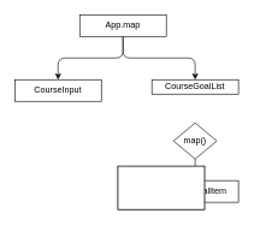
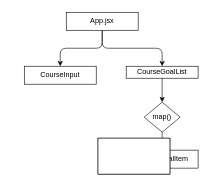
- <mxCell id="4" value="App.map" style="whiteSpace=wrap;html=1;" parent="1" vertex="1"><mxGeometry x="110" y="20" width="120" height="30" as="geometry" /></mxCell>
+ <mxCell id="4" value="App.jsx" style="whiteSpace=wrap;html=1;" parent="1" vertex="1"><mxGeometry x="110" y="20" width="120" height="30" as="geometry" /></mxCell>
- <mxCell id="5" value="CourseInput" style="whiteSpace=wrap;html=1;" parent="1" vertex="1"><mxGeometry x="20" y="110" width="120" height="30" as="geometry" /></mxCell>
+ <mxCell id="5" value="CourseInput" style="whiteSpace=wrap;html=1;" parent="1" vertex="1"><mxGeometry x="40" y="110" width="120" height="30" as="geometry" /></mxCell>
+ <mxCell id="6" value="" style="edgeStyle=none;html=1;entryX=0.5;entryY=0;entryDx=0;entryDy=0;" parent="1" source="7" target="10" edge="1"><mxGeometry relative="1" as="geometry"><mxPoint x="330" y="160" as="targetPoint" /></mxGeometry></mxCell>
